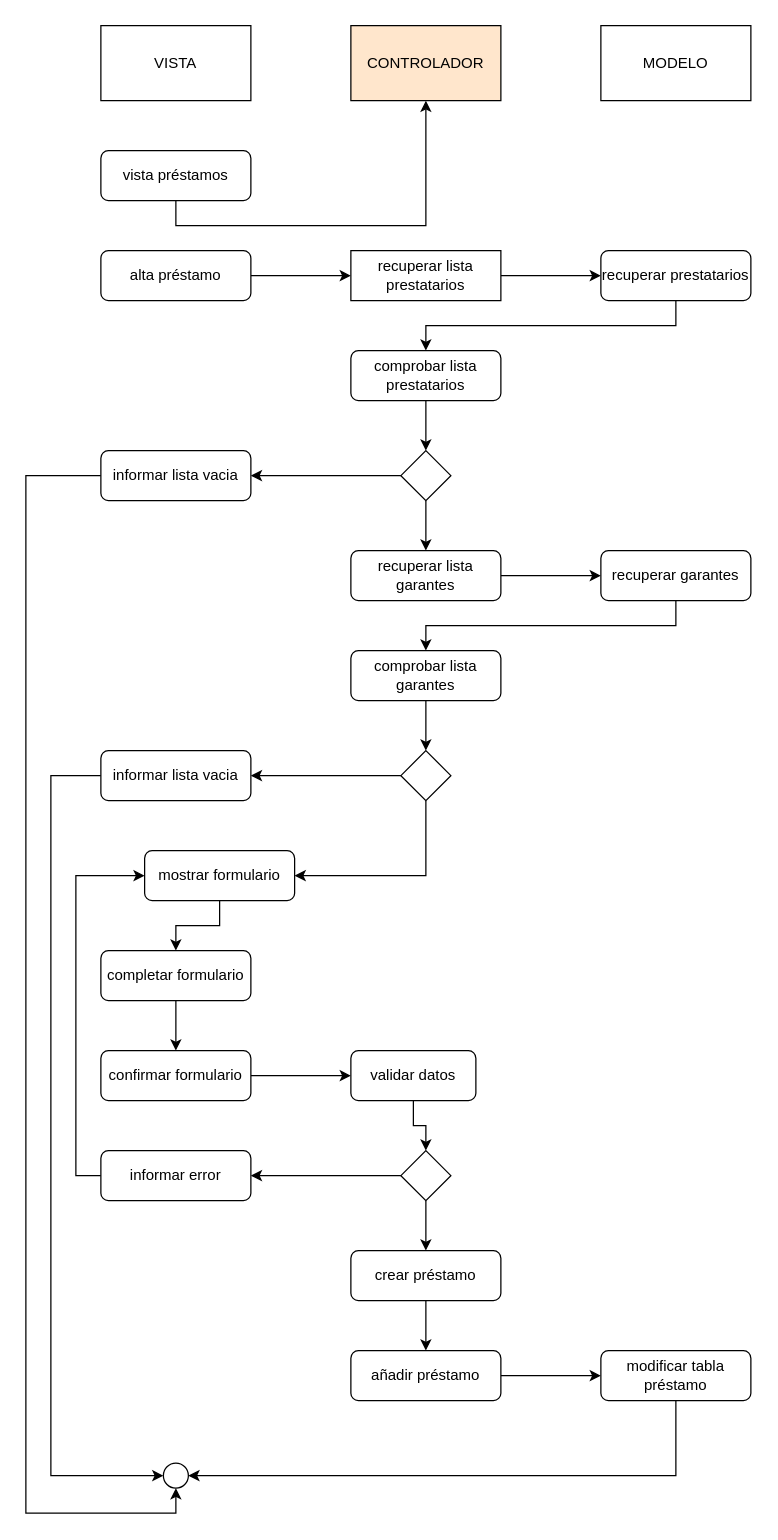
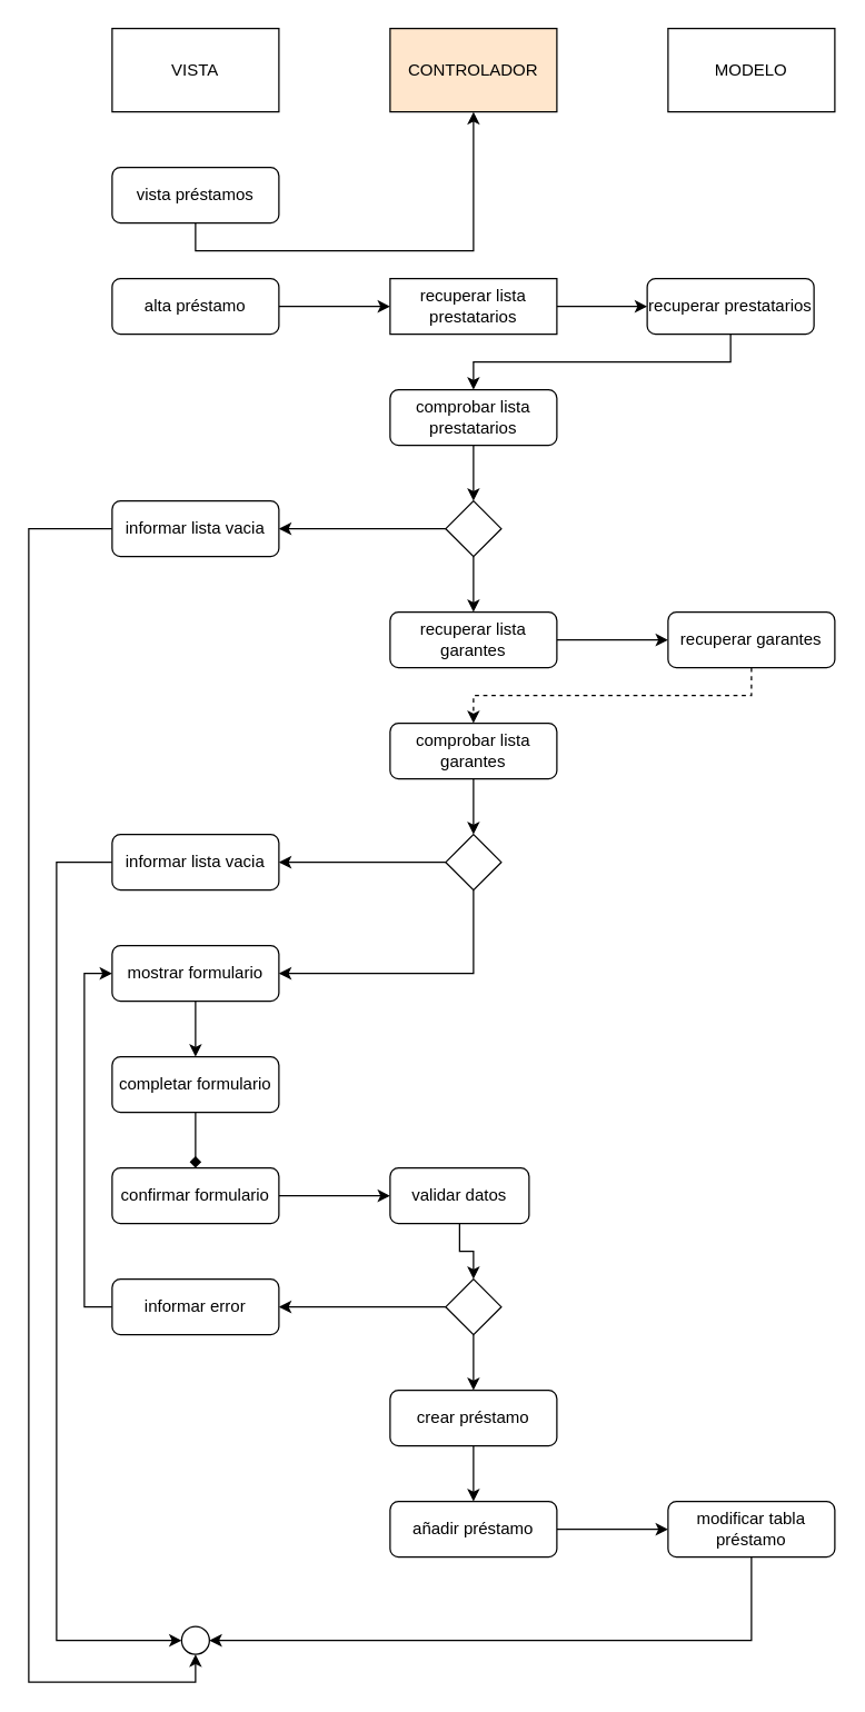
- <mxCell id="32" value="recuperar prestatarios" style="rounded=1;whiteSpace=wrap;html=1;" vertex="1" parent="1"><mxGeometry x="480" y="200" width="120" height="40" as="geometry" /></mxCell>
+ <mxCell id="32" value="recuperar prestatarios" style="rounded=1;whiteSpace=wrap;html=1;" vertex="1" parent="1"><mxGeometry x="465" y="200" width="120" height="40" as="geometry" /></mxCell>
- <mxCell id="35" style="edgeStyle=orthogonalEdgeStyle;rounded=0;orthogonalLoop=1;jettySize=auto;html=1;exitX=0.5;exitY=1;exitDx=0;exitDy=0;entryX=0.5;entryY=0;entryDx=0;entryDy=0;" edge="1" parent="1" source="36" target="43"><mxGeometry relative="1" as="geometry" /></mxCell>
+ <mxCell id="35" style="edgeStyle=orthogonalEdgeStyle;rounded=0;orthogonalLoop=1;jettySize=auto;html=1;exitX=0.5;exitY=1;exitDx=0;exitDy=0;entryX=0.5;entryY=0;entryDx=0;entryDy=0;dashed=1;" edge="1" parent="1" source="36" target="43"><mxGeometry relative="1" as="geometry" /></mxCell>
- <mxCell id="6" value="mostrar formulario" style="rounded=1;whiteSpace=wrap;html=1;" vertex="1" parent="1"><mxGeometry x="115" y="680" width="120" height="40" as="geometry" /></mxCell>
+ <mxCell id="6" value="mostrar formulario" style="rounded=1;whiteSpace=wrap;html=1;" vertex="1" parent="1"><mxGeometry x="80" y="680" width="120" height="40" as="geometry" /></mxCell>
- <mxCell id="7" style="edgeStyle=orthogonalEdgeStyle;rounded=0;orthogonalLoop=1;jettySize=auto;html=1;exitX=0.5;exitY=1;exitDx=0;exitDy=0;entryX=0.5;entryY=0;entryDx=0;entryDy=0;" edge="1" parent="1" source="8" target="10"><mxGeometry relative="1" as="geometry" /></mxCell>
+ <mxCell id="7" style="edgeStyle=orthogonalEdgeStyle;rounded=0;orthogonalLoop=1;jettySize=auto;html=1;exitX=0.5;exitY=1;exitDx=0;exitDy=0;entryX=0.5;entryY=0;entryDx=0;entryDy=0;endArrow=diamond;" edge="1" parent="1" source="8" target="10"><mxGeometry relative="1" as="geometry" /></mxCell>
